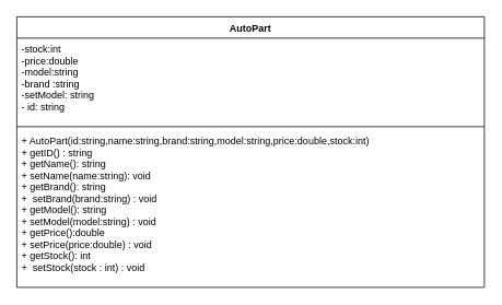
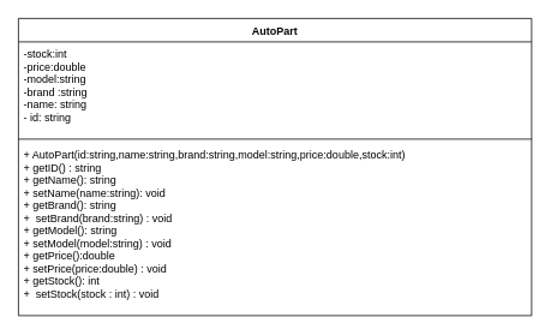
- <mxCell id="3" value="-stock:int&#10;-price:double&#10;-model:string&#10;-brand :string&#10;-setModel: string&#10;- id: string" style="text;strokeColor=none;fillColor=none;align=left;verticalAlign=top;spacingLeft=4;spacingRight=4;overflow=hidden;rotatable=0;points=[[0,0.5],[1,0.5]];portConstraint=eastwest;" vertex="1" parent="2"><mxGeometry y="26" width="570" height="104" as="geometry" /></mxCell>
+ <mxCell id="3" value="-stock:int&#10;-price:double&#10;-model:string&#10;-brand :string&#10;-name: string&#10;- id: string" style="text;strokeColor=none;fillColor=none;align=left;verticalAlign=top;spacingLeft=4;spacingRight=4;overflow=hidden;rotatable=0;points=[[0,0.5],[1,0.5]];portConstraint=eastwest;" vertex="1" parent="2"><mxGeometry y="26" width="570" height="104" as="geometry" /></mxCell>
